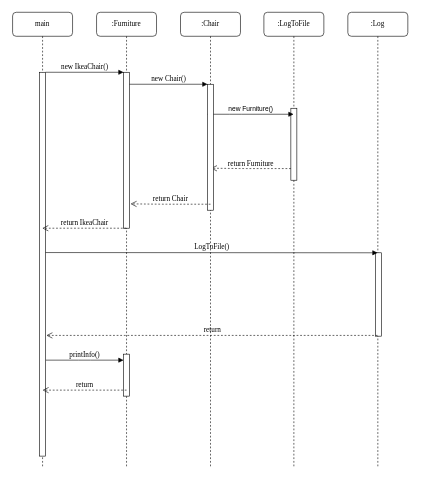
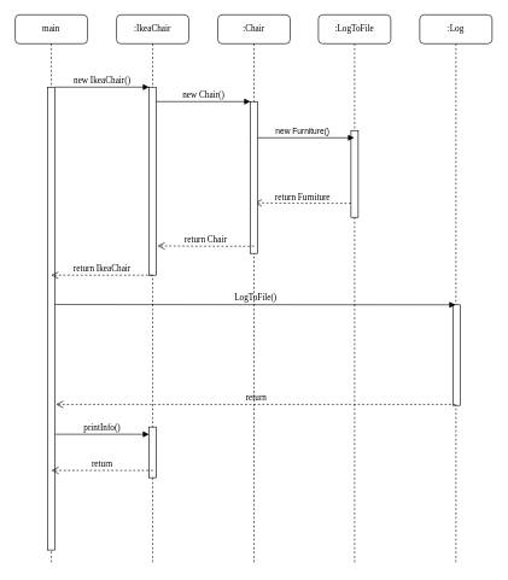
- <mxCell id="2" value=":Furniture" style="shape=umlLifeline;perimeter=lifelinePerimeter;whiteSpace=wrap;html=1;container=1;collapsible=0;recursiveResize=0;outlineConnect=0;rounded=1;shadow=0;comic=0;labelBackgroundColor=none;strokeWidth=1;fontFamily=Verdana;fontSize=12;align=center;" parent="1" vertex="1"><mxGeometry x="160" y="20" width="100" height="760" as="geometry" /></mxCell>
+ <mxCell id="2" value=":IkeaChair" style="shape=umlLifeline;perimeter=lifelinePerimeter;whiteSpace=wrap;html=1;container=1;collapsible=0;recursiveResize=0;outlineConnect=0;rounded=1;shadow=0;comic=0;labelBackgroundColor=none;strokeWidth=1;fontFamily=Verdana;fontSize=12;align=center;" parent="1" vertex="1"><mxGeometry x="160" y="20" width="100" height="760" as="geometry" /></mxCell>
